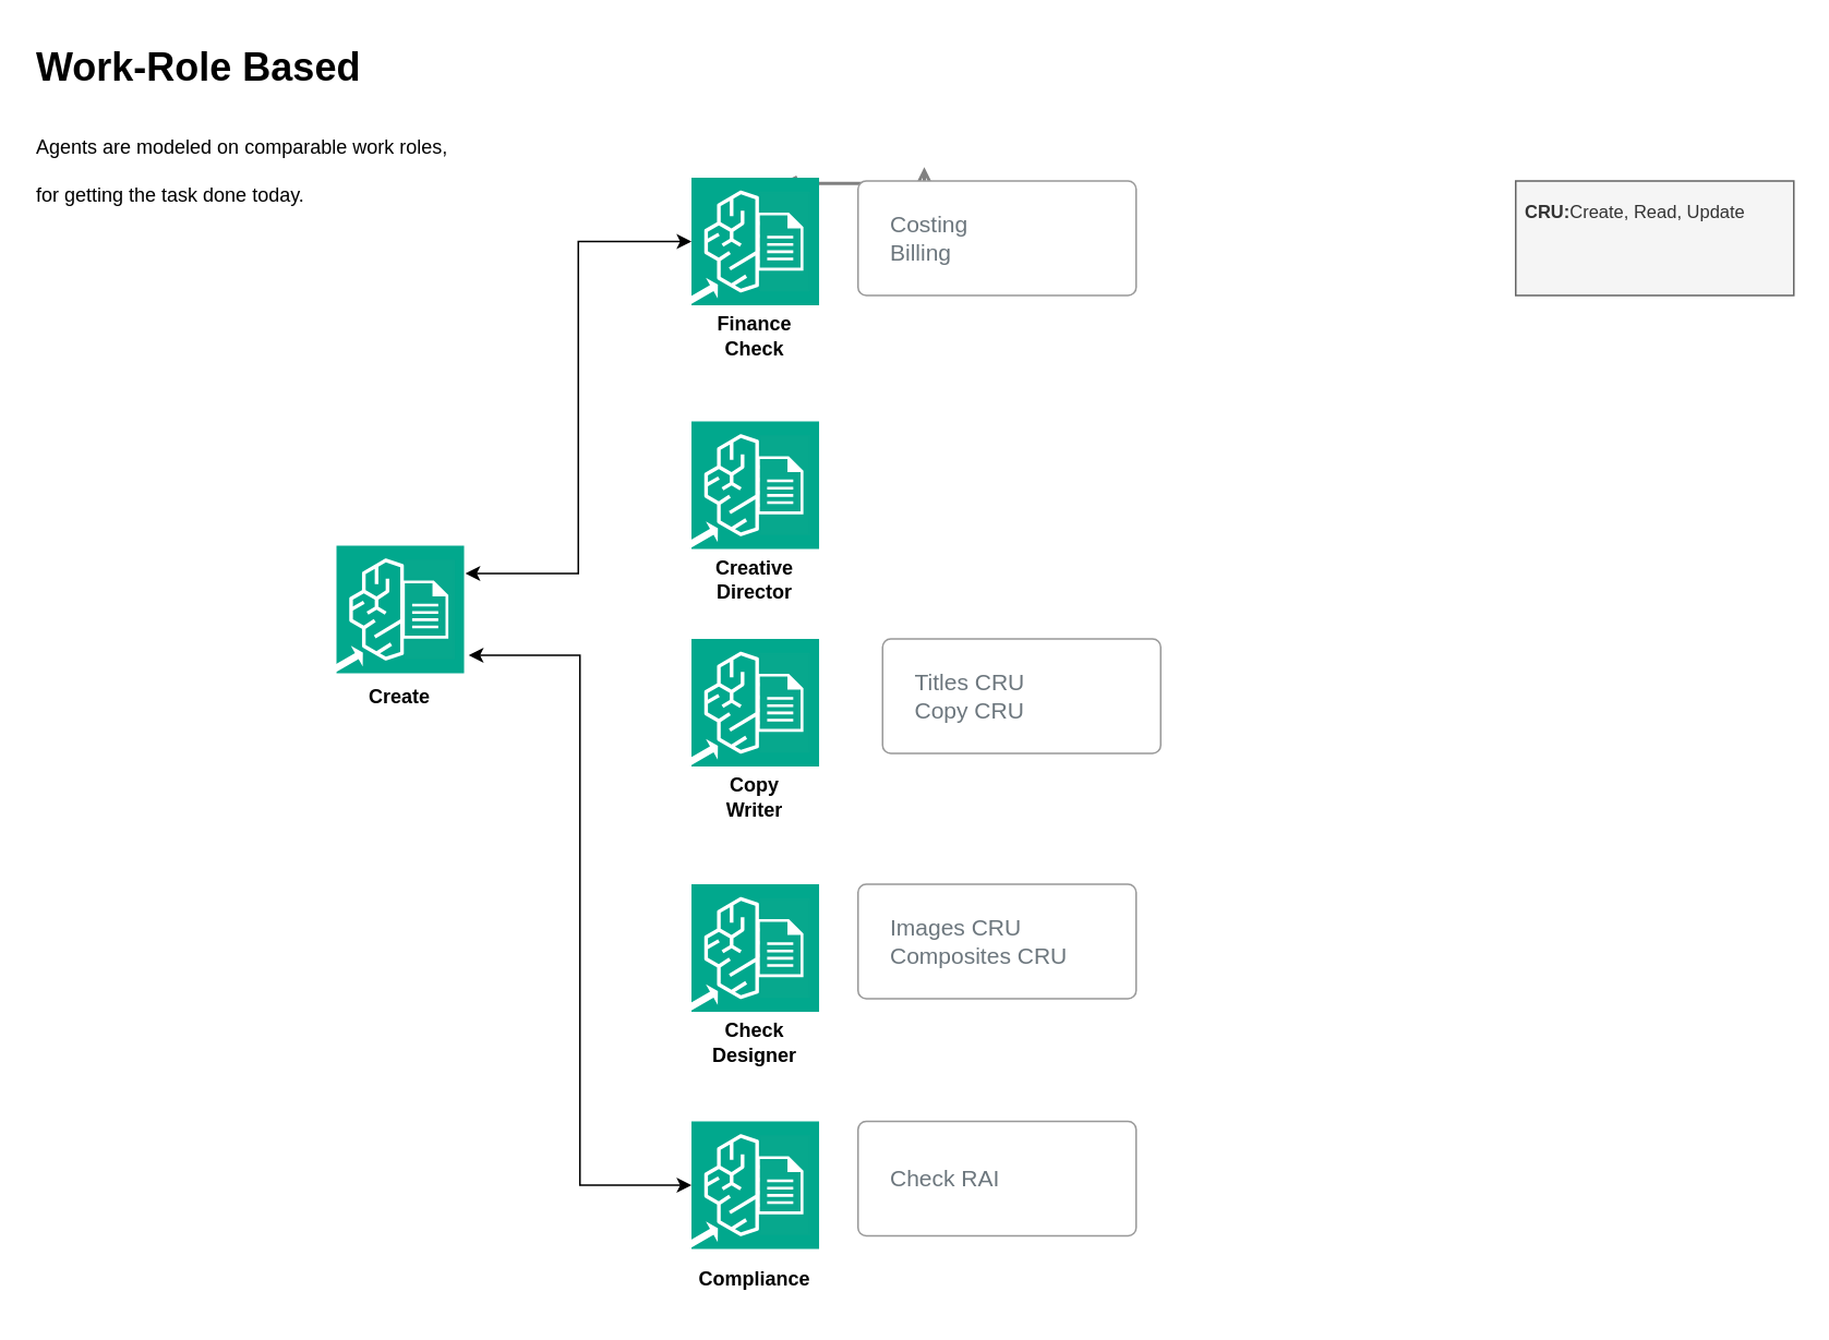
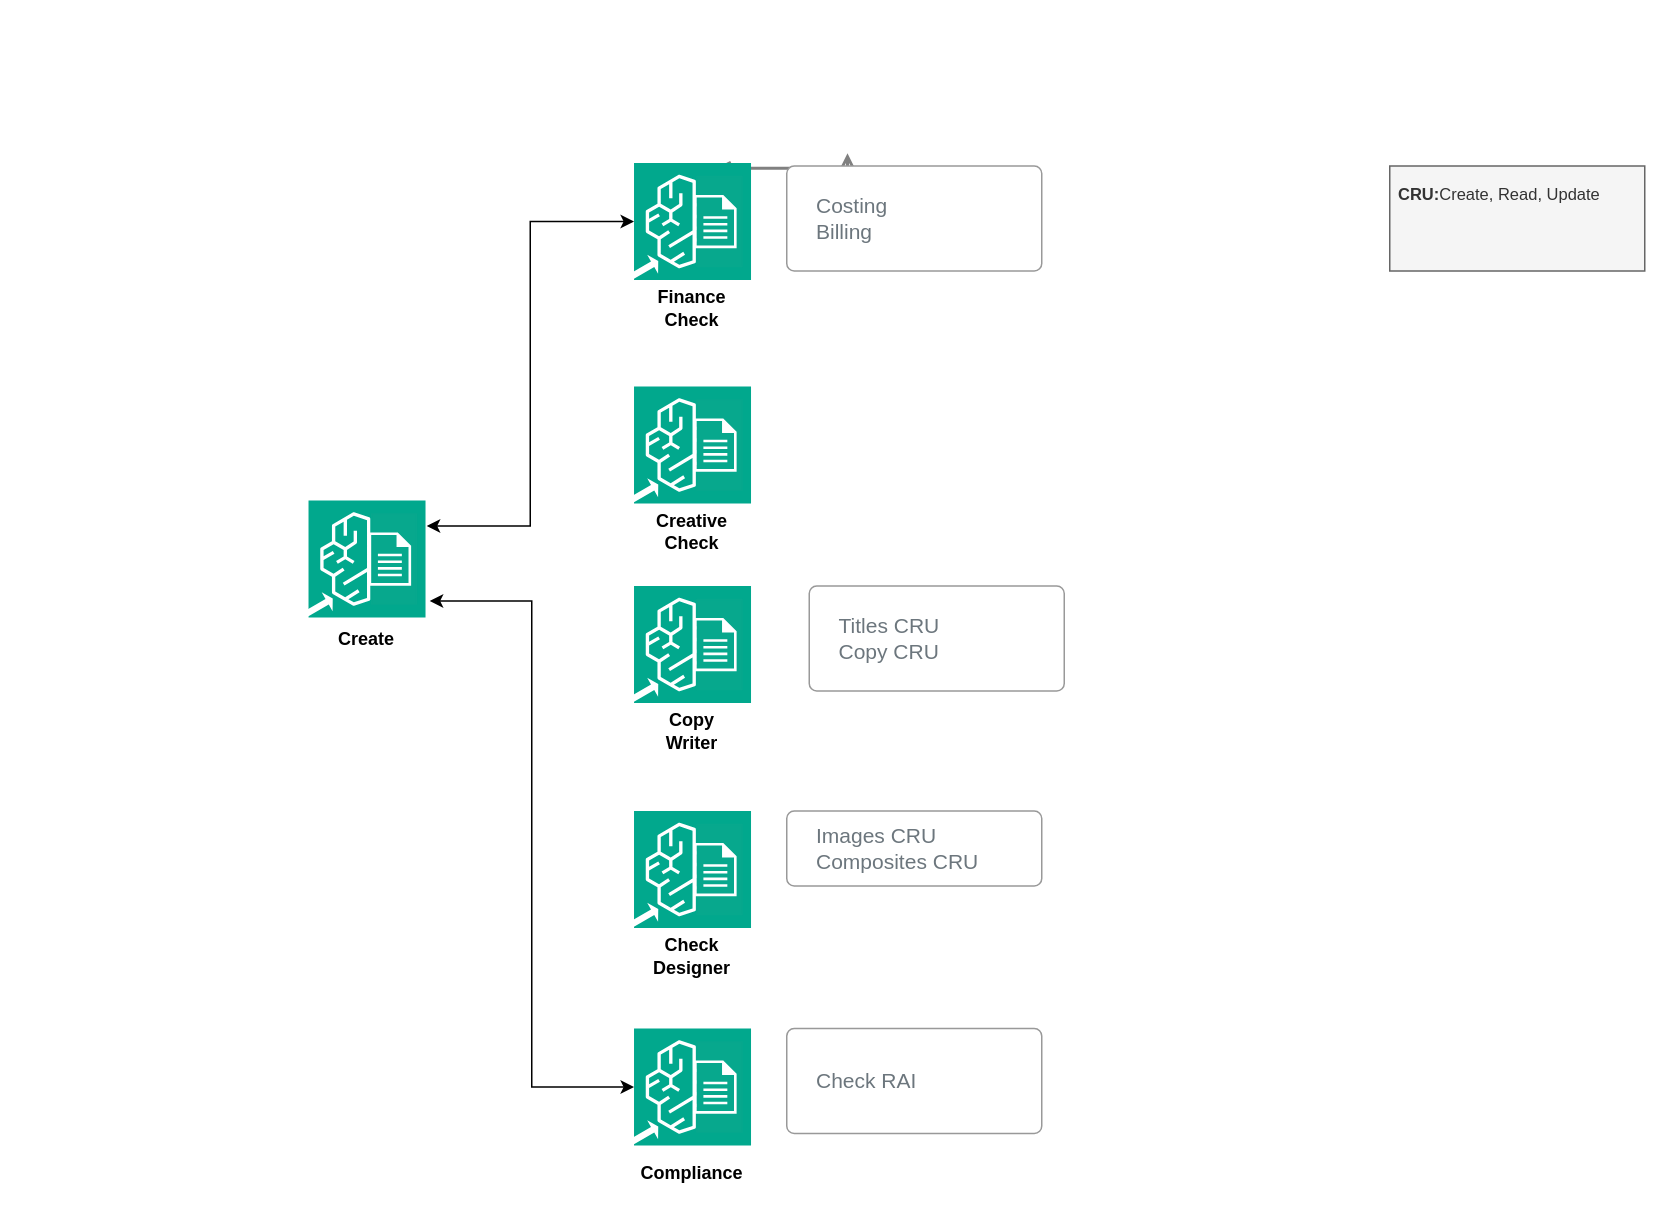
- <mxCell id="51" value="&lt;h1 style=&quot;margin-top: 0px;&quot;&gt;&lt;span style=&quot;background-color: transparent; color: light-dark(rgb(0, 0, 0), rgb(255, 255, 255));&quot;&gt;Work-Role Based&amp;nbsp;&lt;/span&gt;&lt;/h1&gt;&lt;h1 style=&quot;margin-top: 0px;&quot;&gt;&lt;span style=&quot;font-size: 12px; font-weight: 400;&quot;&gt;Agents are modeled on comparable work roles, for getting the task done today.&lt;/span&gt;&lt;/h1&gt;" style="text;html=1;whiteSpace=wrap;overflow=hidden;rounded=0;" vertex="1" parent="1"><mxGeometry x="20" y="20" width="267" height="120" as="geometry" /></mxCell>
- <mxCell id="25" value="&lt;b&gt;Creative&lt;/b&gt;&lt;div&gt;&lt;b&gt;Director&lt;/b&gt;&lt;/div&gt;" style="text;html=1;align=center;verticalAlign=middle;whiteSpace=wrap;rounded=0;" vertex="1" parent="19"><mxGeometry x="14.998" y="116" width="60" height="30" as="geometry" /></mxCell>
+ <mxCell id="25" value="&lt;b&gt;Creative&lt;/b&gt;&lt;div&gt;&lt;b&gt;Check&lt;/b&gt;&lt;/div&gt;" style="text;html=1;align=center;verticalAlign=middle;whiteSpace=wrap;rounded=0;" vertex="1" parent="19"><mxGeometry x="14.998" y="116" width="60" height="30" as="geometry" /></mxCell>
- <mxCell id="39" value="&lt;div&gt;Images CRU&lt;/div&gt;&lt;div&gt;Composites CRU&lt;/div&gt;" style="html=1;shadow=0;dashed=0;shape=mxgraph.bootstrap.rrect;rSize=5;strokeColor=#999999;strokeWidth=1;fillColor=#FFFFFF;fontColor=#6C767D;whiteSpace=wrap;align=left;verticalAlign=middle;spacingLeft=10;fontSize=14;spacing=10;" vertex="1" parent="1"><mxGeometry x="524" y="540" width="170" height="70" as="geometry" /></mxCell>
+ <mxCell id="39" value="&lt;div&gt;Images CRU&lt;/div&gt;&lt;div&gt;Composites CRU&lt;/div&gt;" style="html=1;shadow=0;dashed=0;shape=mxgraph.bootstrap.rrect;rSize=5;strokeColor=#999999;strokeWidth=1;fillColor=#FFFFFF;fontColor=#6C767D;whiteSpace=wrap;align=left;verticalAlign=middle;spacingLeft=10;fontSize=14;spacing=10;" vertex="1" parent="1"><mxGeometry x="524" y="540" width="170" height="50" as="geometry" /></mxCell>
